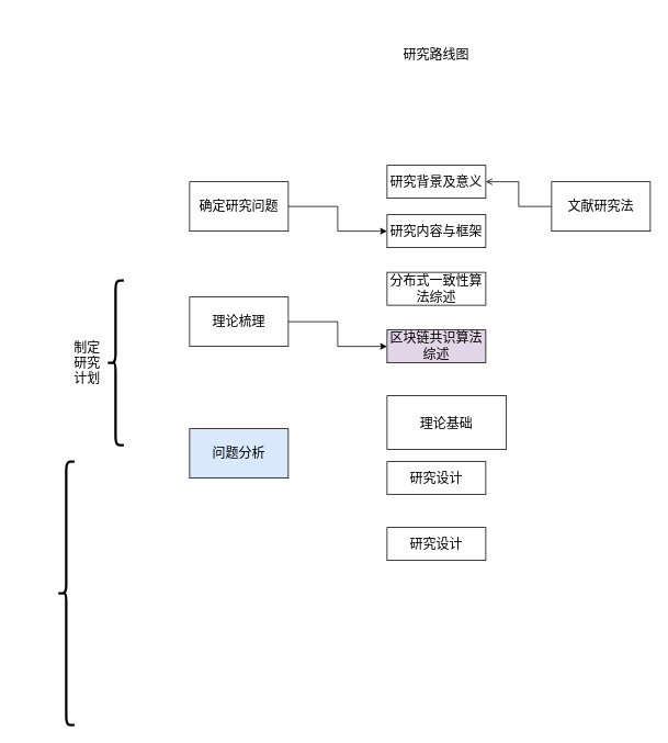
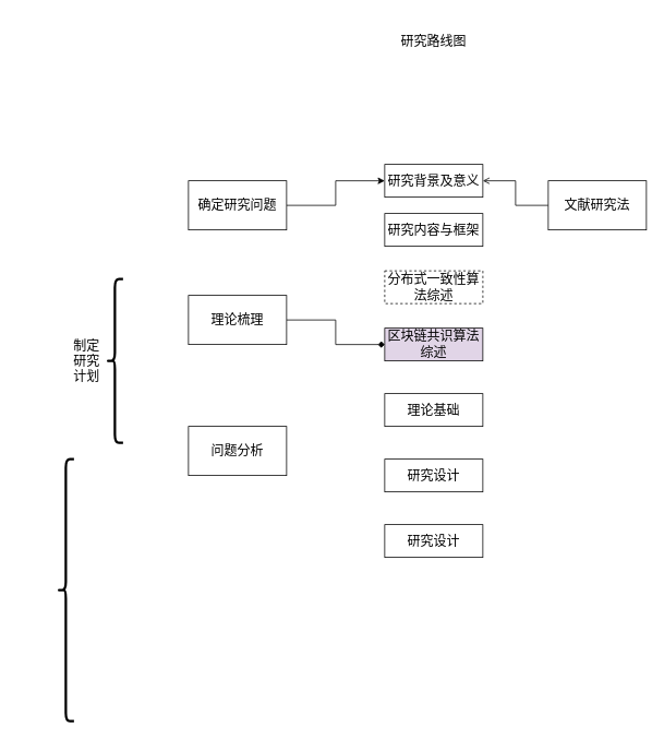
- <mxCell id="2" value="研究路线图" style="rounded=0;whiteSpace=wrap;html=1;fontSize=16;fontFamily=Times New Roman;fillColor=none;strokeColor=none;" vertex="1" parent="1"><mxGeometry x="470" y="35" width="120" height="60" as="geometry" /></mxCell>
+ <mxCell id="2" value="研究路线图" style="rounded=0;whiteSpace=wrap;html=1;fontSize=16;fontFamily=Times New Roman;fillColor=none;strokeColor=none;" vertex="1" parent="1"><mxGeometry x="470" y="20" width="120" height="60" as="geometry" /></mxCell>
+ <mxCell id="10" style="edgeStyle=orthogonalEdgeStyle;rounded=0;orthogonalLoop=1;jettySize=auto;html=1;exitX=1;exitY=0.5;exitDx=0;exitDy=0;entryX=0;entryY=0.5;entryDx=0;entryDy=0;fontFamily=Times New Roman;fontSize=16;" edge="1" parent="1" source="12" target="8"><mxGeometry relative="1" as="geometry" /></mxCell>
- <mxCell id="11" style="edgeStyle=orthogonalEdgeStyle;rounded=0;orthogonalLoop=1;jettySize=auto;html=1;exitX=1;exitY=0.5;exitDx=0;exitDy=0;entryX=0;entryY=0.5;entryDx=0;entryDy=0;fontFamily=Times New Roman;fontSize=16;" edge="1" parent="1" source="12" target="9"><mxGeometry relative="1" as="geometry" /></mxCell>
- <mxCell id="17" value="分布式一致性算法综述" style="whiteSpace=wrap;html=1;rounded=0;fontFamily=Times New Roman;fontSize=16;strokeWidth=1;fillColor=#FFFFFF;" vertex="1" parent="1"><mxGeometry x="470" y="330" width="120" height="40" as="geometry" /></mxCell>
+ <mxCell id="17" value="分布式一致性算法综述" style="whiteSpace=wrap;html=1;rounded=0;fontFamily=Times New Roman;fontSize=16;strokeWidth=1;fillColor=#FFFFFF;dashed=1;" vertex="1" parent="1"><mxGeometry x="470" y="330" width="120" height="40" as="geometry" /></mxCell>
- <mxCell id="15" style="edgeStyle=orthogonalEdgeStyle;rounded=0;orthogonalLoop=1;jettySize=auto;html=1;exitX=1;exitY=0.5;exitDx=0;exitDy=0;entryX=0;entryY=0.5;entryDx=0;entryDy=0;fontFamily=Times New Roman;fontSize=16;" edge="1" parent="1" source="16" target="18"><mxGeometry relative="1" as="geometry" /></mxCell>
+ <mxCell id="15" style="edgeStyle=orthogonalEdgeStyle;rounded=0;orthogonalLoop=1;jettySize=auto;html=1;exitX=1;exitY=0.5;exitDx=0;exitDy=0;entryX=0;entryY=0.5;entryDx=0;entryDy=0;fontFamily=Times New Roman;fontSize=16;endArrow=diamond;" edge="1" parent="1" source="16" target="18"><mxGeometry relative="1" as="geometry" /></mxCell>
- <mxCell id="20" value="理论基础" style="whiteSpace=wrap;html=1;rounded=0;fontFamily=Times New Roman;fontSize=16;strokeWidth=1;fillColor=#FFFFFF;" vertex="1" parent="1"><mxGeometry x="470" y="480" width="145" height="65" as="geometry" /></mxCell>
+ <mxCell id="20" value="理论基础" style="whiteSpace=wrap;html=1;rounded=0;fontFamily=Times New Roman;fontSize=16;strokeWidth=1;fillColor=#FFFFFF;" vertex="1" parent="1"><mxGeometry x="470" y="480" width="120" height="40" as="geometry" /></mxCell>
- <mxCell id="19" value="问题分析" style="whiteSpace=wrap;html=1;rounded=0;fontFamily=Times New Roman;fontSize=16;strokeWidth=1;fillColor=#dae8fc;" vertex="1" parent="1"><mxGeometry x="230" y="520" width="120" height="60" as="geometry" /></mxCell>
+ <mxCell id="19" value="问题分析" style="whiteSpace=wrap;html=1;rounded=0;fontFamily=Times New Roman;fontSize=16;strokeWidth=1;fillColor=#FFFFFF;" vertex="1" parent="1"><mxGeometry x="230" y="520" width="120" height="60" as="geometry" /></mxCell>
